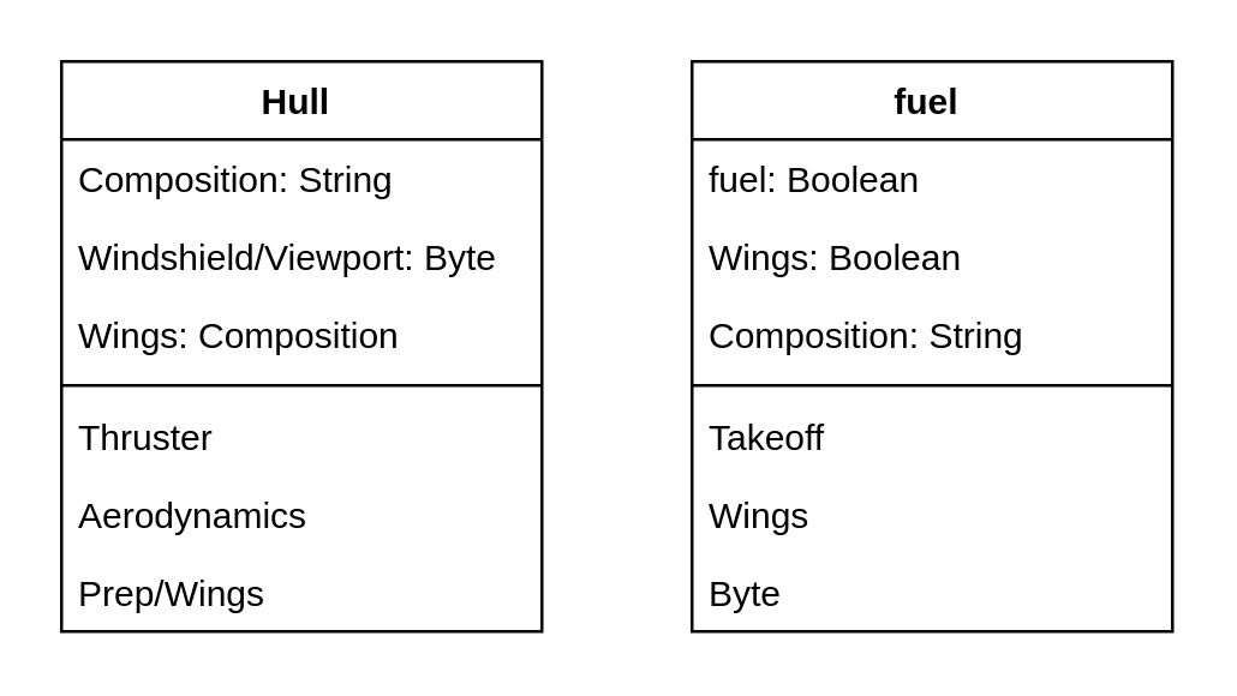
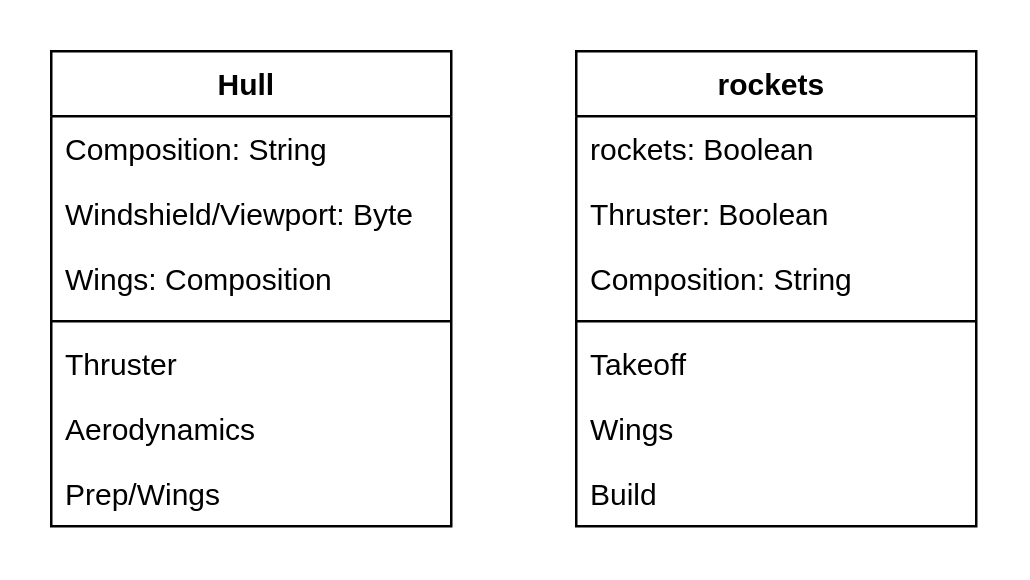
- <mxCell id="10" value="fuel " style="swimlane;fontStyle=1;align=center;verticalAlign=top;childLayout=stackLayout;horizontal=1;startSize=26;horizontalStack=0;resizeParent=1;resizeParentMax=0;resizeLast=0;collapsible=1;marginBottom=0;" vertex="1" parent="1"><mxGeometry x="230" y="20" width="160" height="190" as="geometry" /></mxCell>
+ <mxCell id="10" value="rockets " style="swimlane;fontStyle=1;align=center;verticalAlign=top;childLayout=stackLayout;horizontal=1;startSize=26;horizontalStack=0;resizeParent=1;resizeParentMax=0;resizeLast=0;collapsible=1;marginBottom=0;" vertex="1" parent="1"><mxGeometry x="230" y="20" width="160" height="190" as="geometry" /></mxCell>
- <mxCell id="11" value="fuel: Boolean" style="text;strokeColor=none;fillColor=none;align=left;verticalAlign=top;spacingLeft=4;spacingRight=4;overflow=hidden;rotatable=0;points=[[0,0.5],[1,0.5]];portConstraint=eastwest;" vertex="1" parent="10"><mxGeometry y="26" width="160" height="26" as="geometry" /></mxCell>
+ <mxCell id="11" value="rockets: Boolean" style="text;strokeColor=none;fillColor=none;align=left;verticalAlign=top;spacingLeft=4;spacingRight=4;overflow=hidden;rotatable=0;points=[[0,0.5],[1,0.5]];portConstraint=eastwest;" vertex="1" parent="10"><mxGeometry y="26" width="160" height="26" as="geometry" /></mxCell>
- <mxCell id="12" value="Wings: Boolean" style="text;strokeColor=none;fillColor=none;align=left;verticalAlign=top;spacingLeft=4;spacingRight=4;overflow=hidden;rotatable=0;points=[[0,0.5],[1,0.5]];portConstraint=eastwest;" vertex="1" parent="10"><mxGeometry y="52" width="160" height="26" as="geometry" /></mxCell>
+ <mxCell id="12" value="Thruster: Boolean" style="text;strokeColor=none;fillColor=none;align=left;verticalAlign=top;spacingLeft=4;spacingRight=4;overflow=hidden;rotatable=0;points=[[0,0.5],[1,0.5]];portConstraint=eastwest;" vertex="1" parent="10"><mxGeometry y="52" width="160" height="26" as="geometry" /></mxCell>
- <mxCell id="17" value="Byte" style="text;strokeColor=none;fillColor=none;align=left;verticalAlign=top;spacingLeft=4;spacingRight=4;overflow=hidden;rotatable=0;points=[[0,0.5],[1,0.5]];portConstraint=eastwest;" vertex="1" parent="10"><mxGeometry y="164" width="160" height="26" as="geometry" /></mxCell>
+ <mxCell id="17" value="Build" style="text;strokeColor=none;fillColor=none;align=left;verticalAlign=top;spacingLeft=4;spacingRight=4;overflow=hidden;rotatable=0;points=[[0,0.5],[1,0.5]];portConstraint=eastwest;" vertex="1" parent="10"><mxGeometry y="164" width="160" height="26" as="geometry" /></mxCell>
